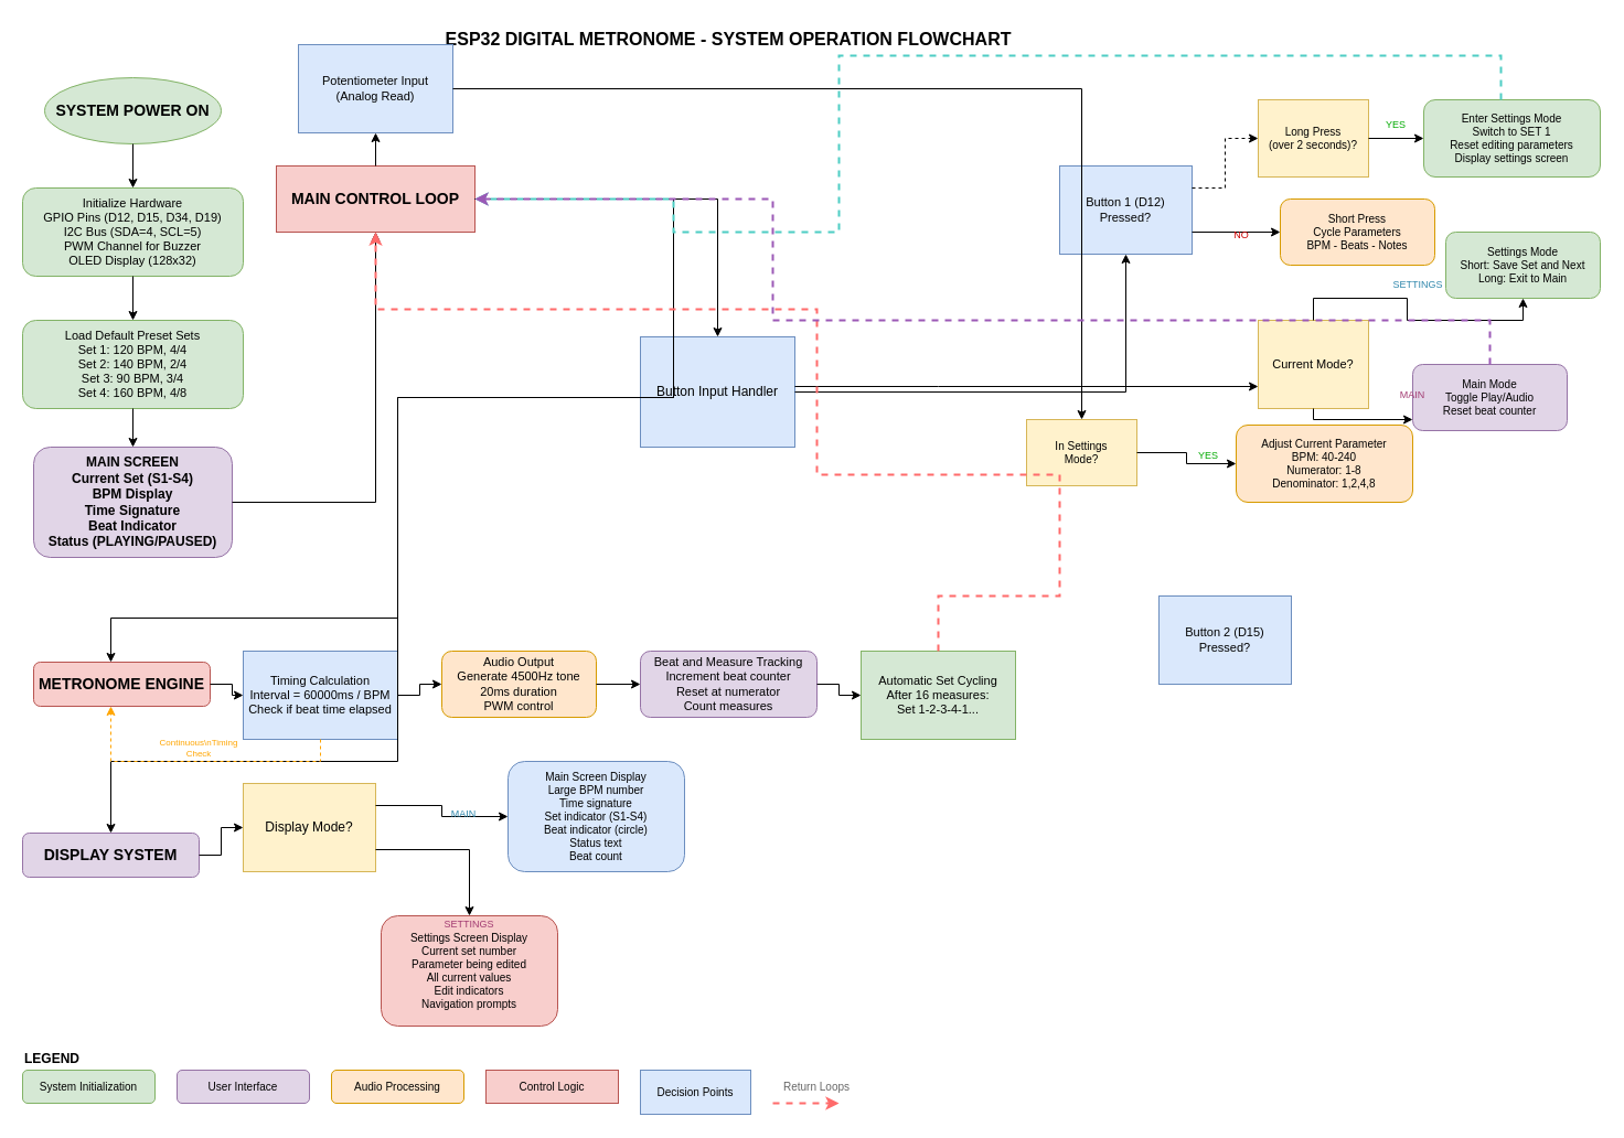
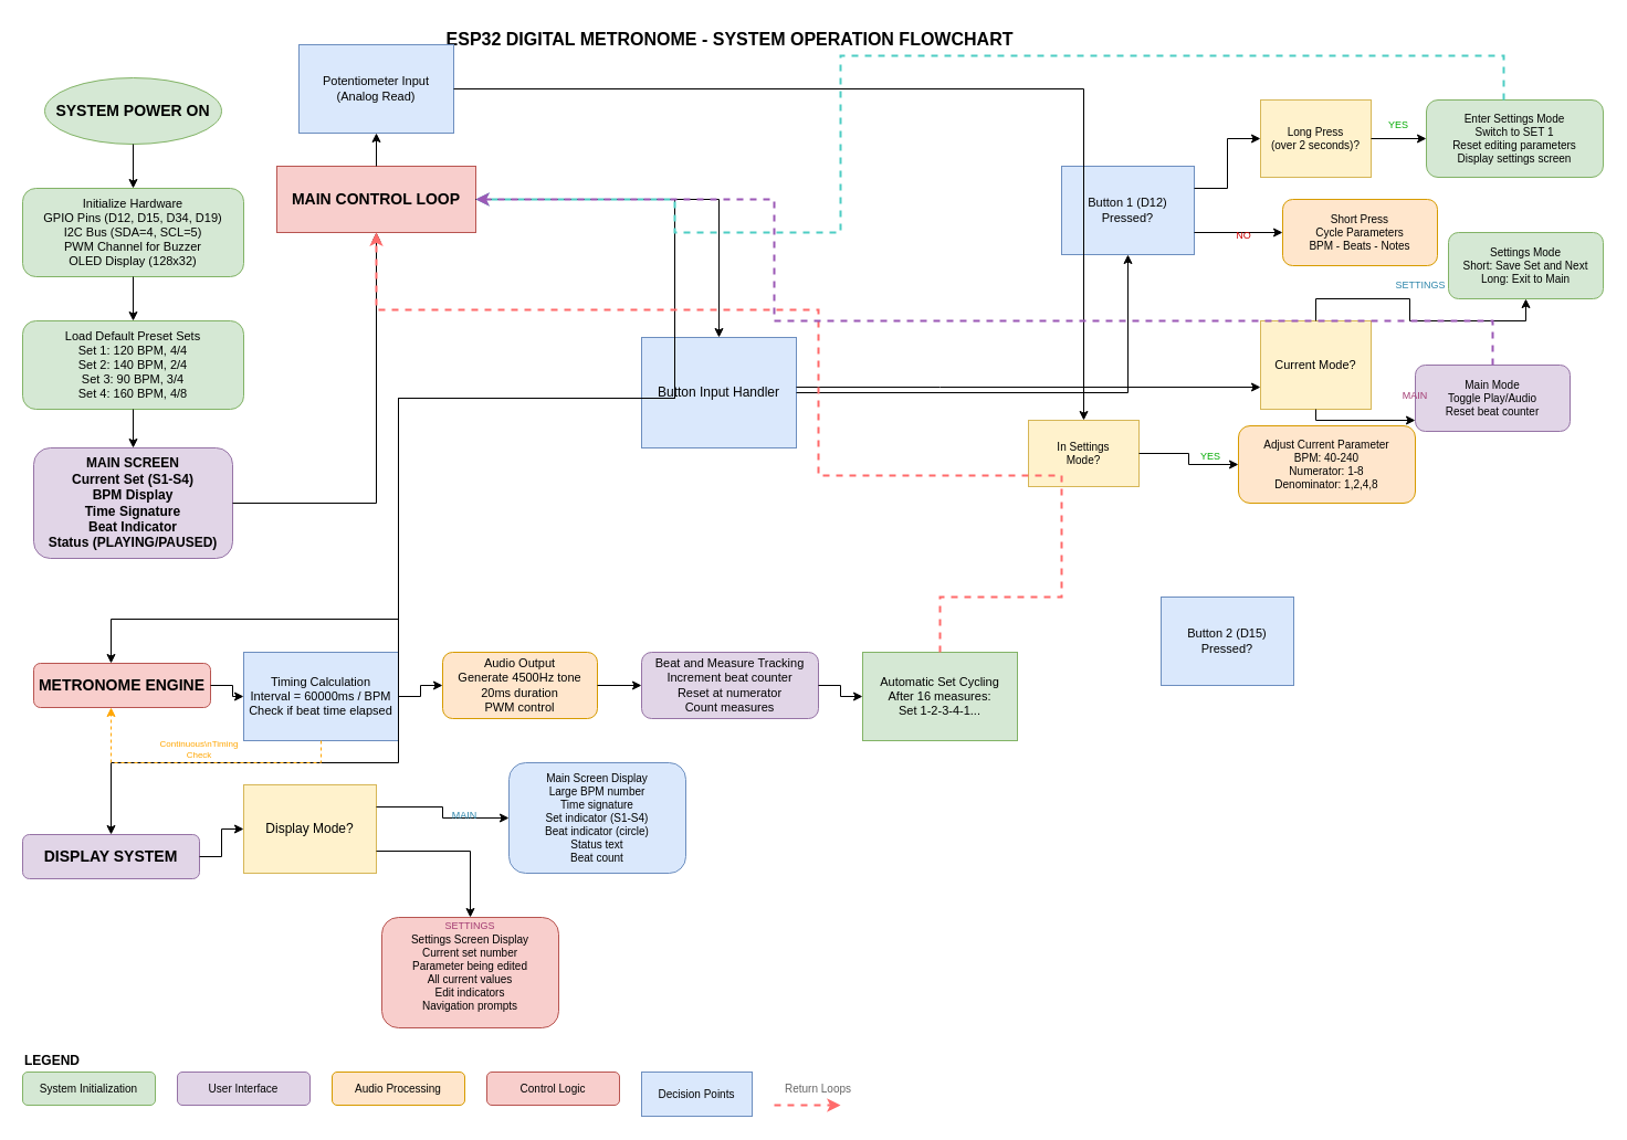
- <mxCell id="38" style="edgeStyle=orthogonalEdgeStyle;rounded=0;orthogonalLoop=1;jettySize=auto;html=1;exitX=1;exitY=0.25;exitDx=0;exitDy=0;dashed=1;" parent="1" source="9" target="10" edge="1"><mxGeometry relative="1" as="geometry" /></mxCell>
+ <mxCell id="38" style="edgeStyle=orthogonalEdgeStyle;rounded=0;orthogonalLoop=1;jettySize=auto;html=1;exitX=1;exitY=0.25;exitDx=0;exitDy=0;" parent="1" source="9" target="10" edge="1"><mxGeometry relative="1" as="geometry" /></mxCell>
- <mxCell id="67" value="Control Logic" style="whiteSpace=wrap;html=1;fillColor=#f8cecc;strokeColor=#b85450;fontSize=10;rounded=0;" parent="1" vertex="1"><mxGeometry x="440" y="970" width="120" height="30" as="geometry" /></mxCell>
+ <mxCell id="67" value="Control Logic" style="rounded=1;whiteSpace=wrap;html=1;fillColor=#f8cecc;strokeColor=#b85450;fontSize=10" parent="1" vertex="1"><mxGeometry x="440" y="970" width="120" height="30" as="geometry" /></mxCell>
